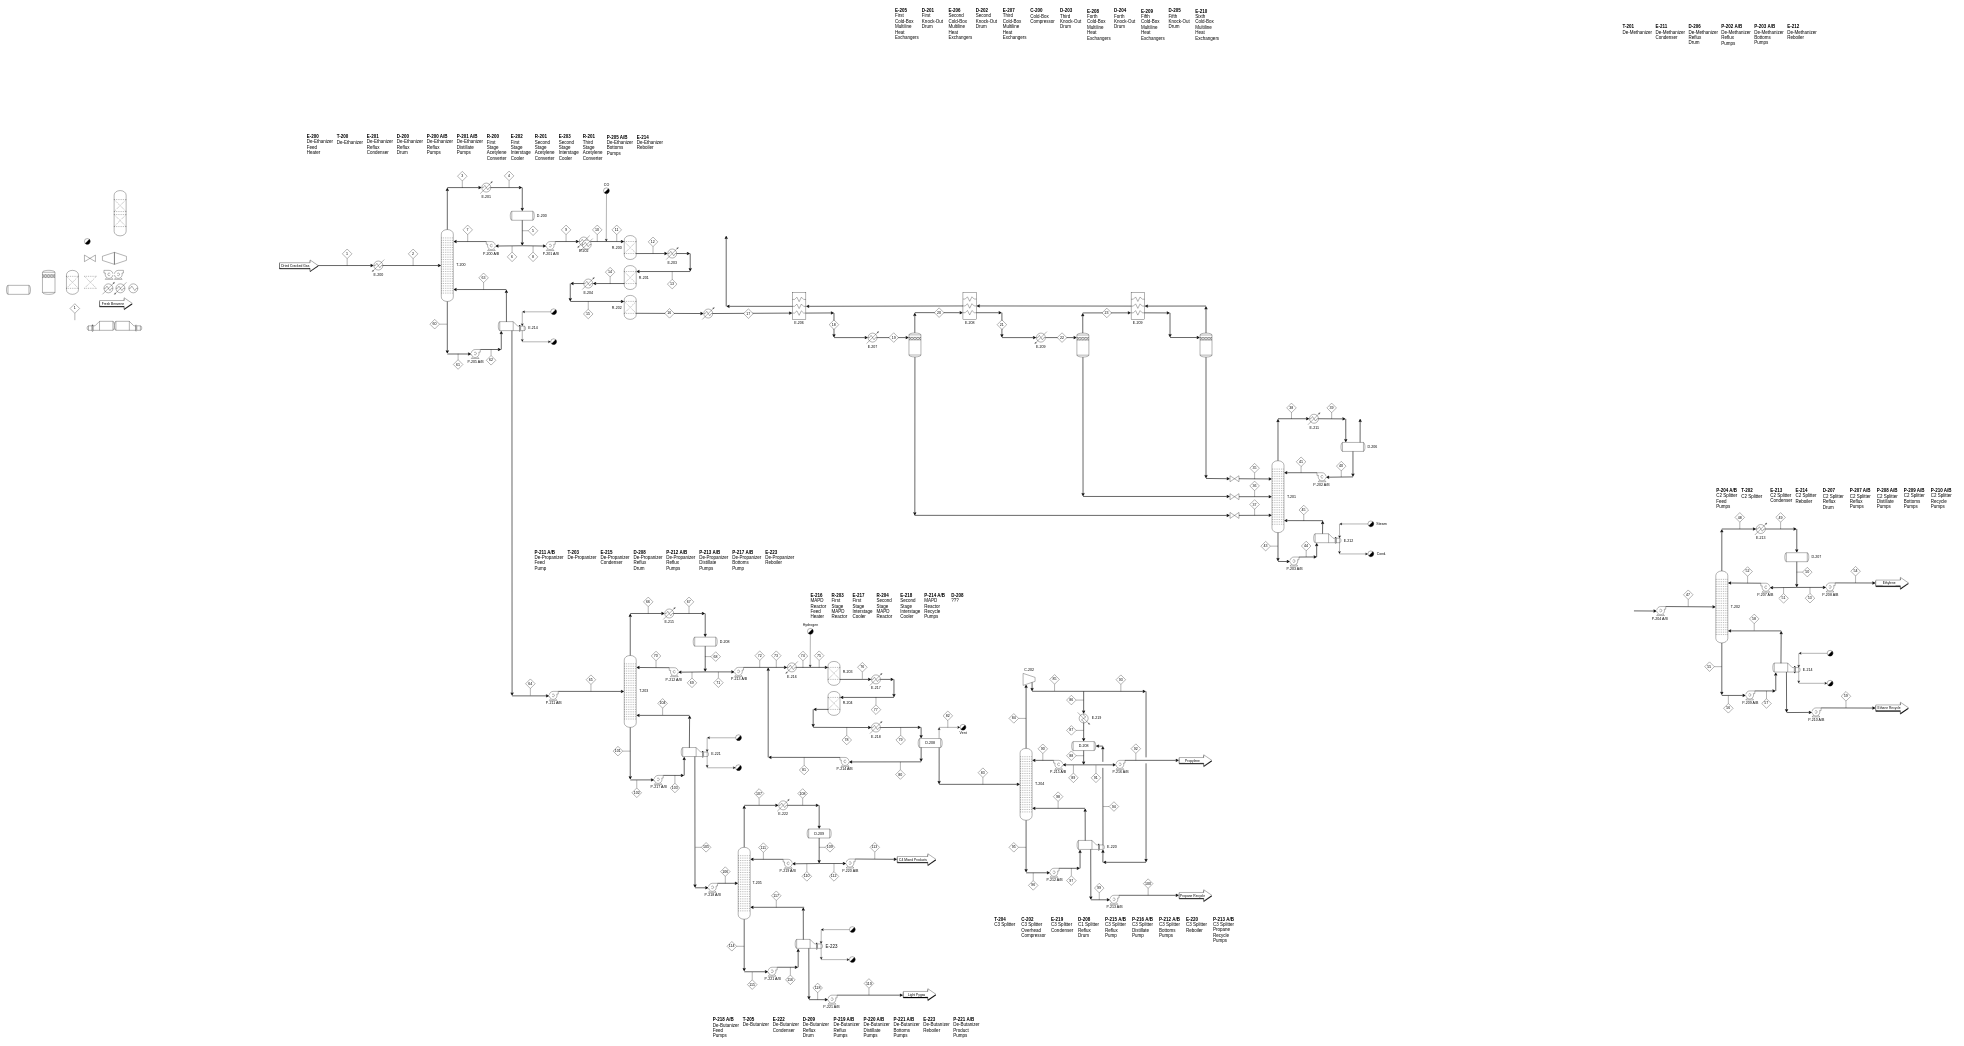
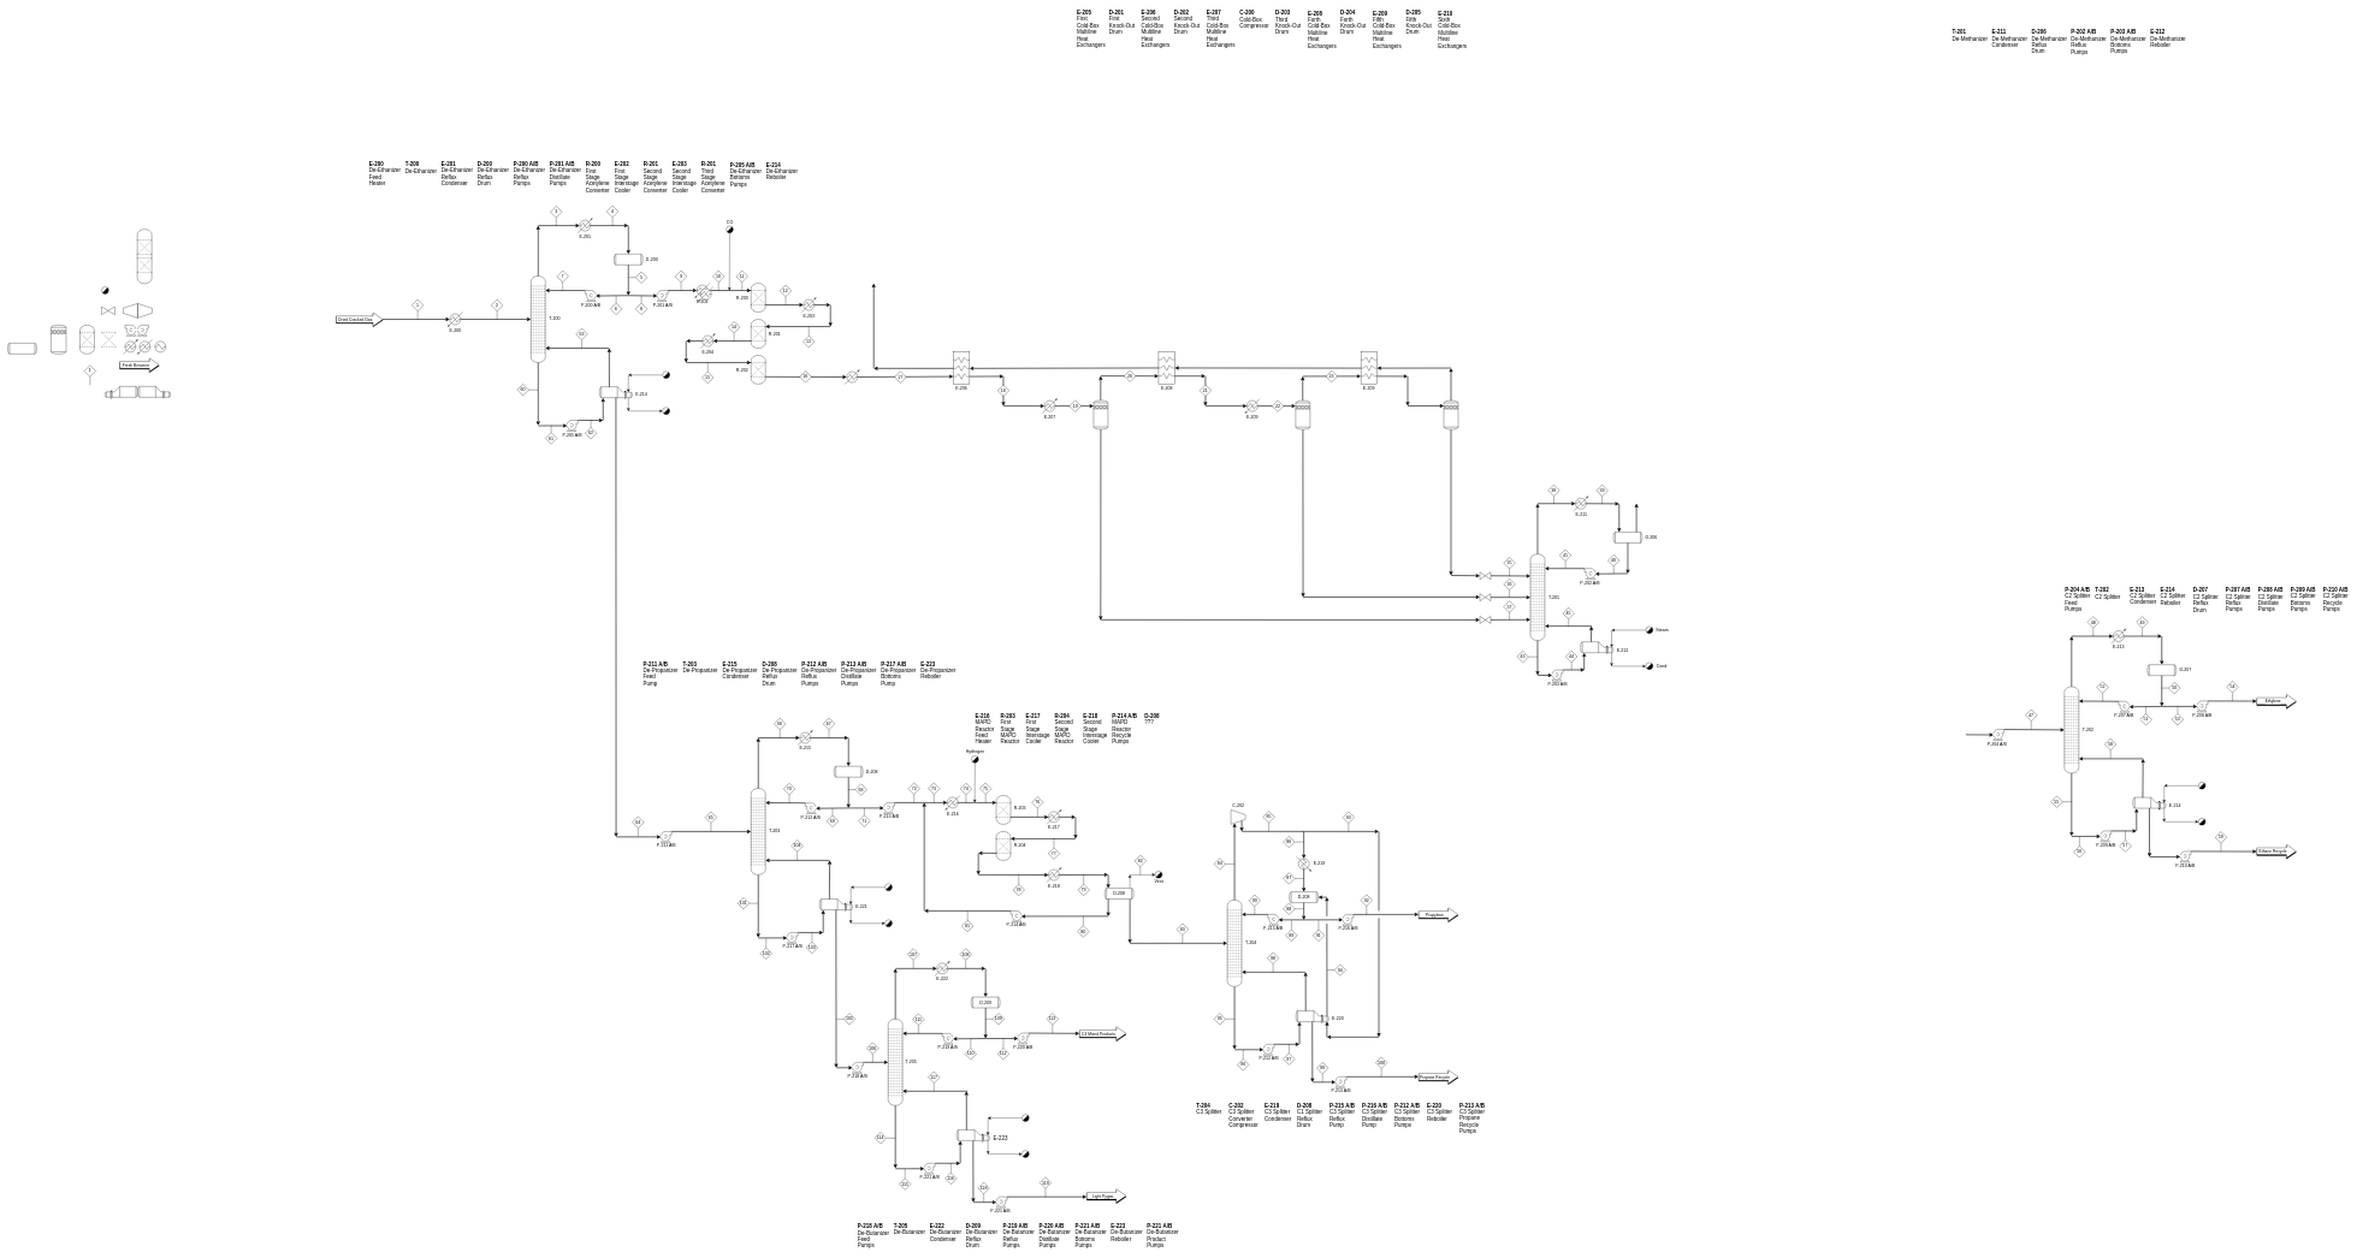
- <mxCell id="629" value="&lt;b&gt;C-202&lt;br&gt;&lt;/b&gt;C3 Splitter&lt;br&gt;Overhead&lt;br&gt;Compressor" style="text;html=1;align=left;verticalAlign=middle;resizable=0;points=[];autosize=1;fontSize=15;" parent="1" vertex="1"><mxGeometry x="3402" y="3051.75" width="100" height="80" as="geometry" /></mxCell>
+ <mxCell id="629" value="&lt;b&gt;C-202&lt;br&gt;&lt;/b&gt;C3 Splitter&lt;br&gt;Converter&lt;br&gt;Compressor" style="text;html=1;align=left;verticalAlign=middle;resizable=0;points=[];autosize=1;fontSize=15;" parent="1" vertex="1"><mxGeometry x="3402" y="3051.75" width="100" height="80" as="geometry" /></mxCell>
